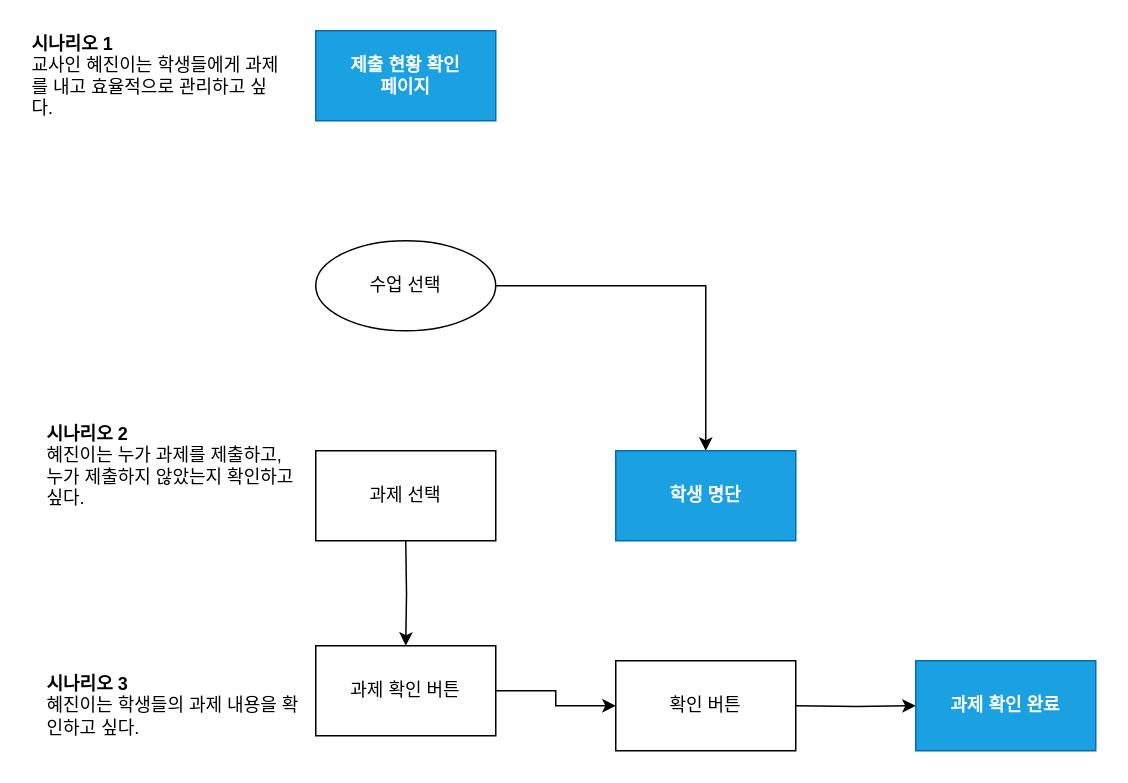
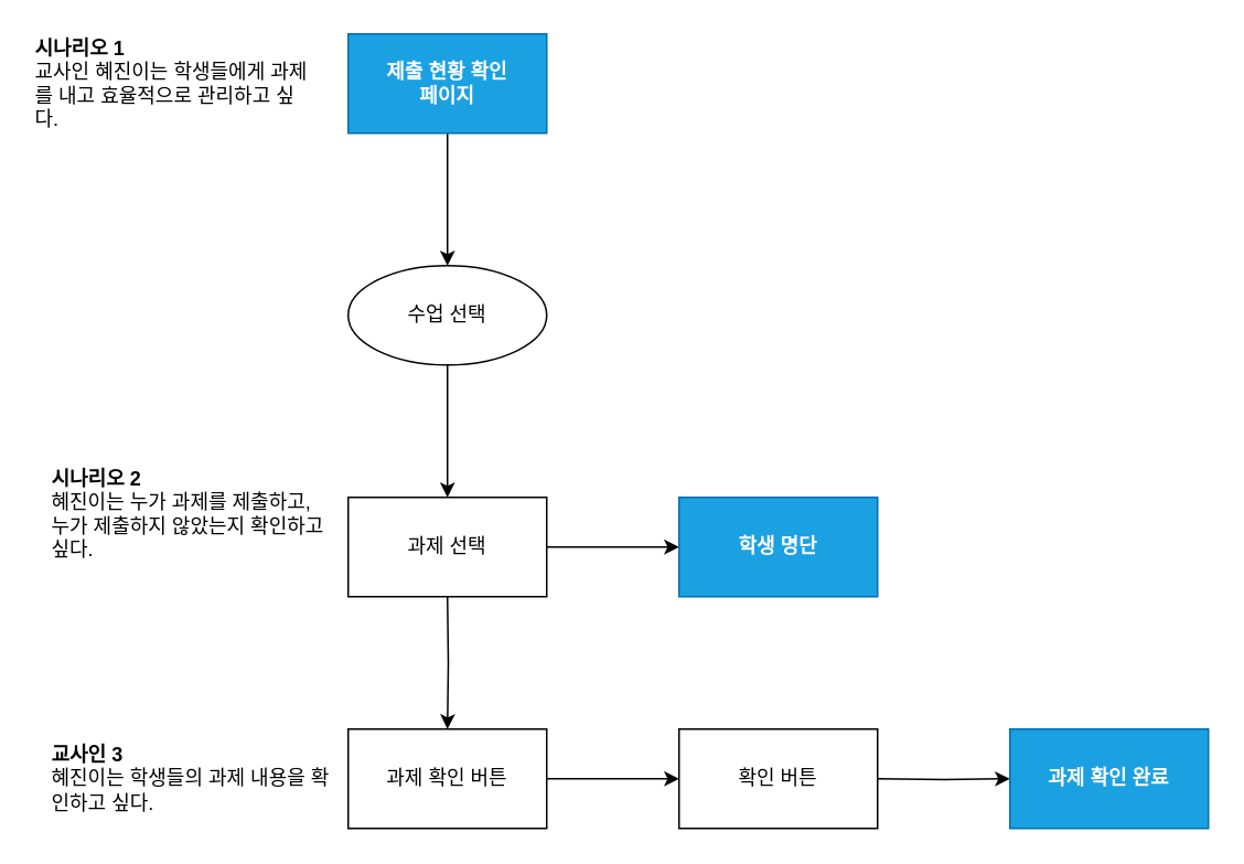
+ <mxCell id="2" value="" style="edgeStyle=orthogonalEdgeStyle;rounded=0;orthogonalLoop=1;jettySize=auto;html=1;fontColor=#FFFFFF;" edge="1" parent="1" source="3" target="5"><mxGeometry relative="1" as="geometry" /></mxCell>
- <mxCell id="4" value="" style="edgeStyle=orthogonalEdgeStyle;rounded=0;orthogonalLoop=1;jettySize=auto;html=1;fontColor=#FFFFFF;" edge="1" parent="1" source="5" target="14"><mxGeometry relative="1" as="geometry" /></mxCell>
+ <mxCell id="4" value="" style="edgeStyle=orthogonalEdgeStyle;rounded=0;orthogonalLoop=1;jettySize=auto;html=1;fontColor=#FFFFFF;" edge="1" parent="1" source="5" target="7"><mxGeometry relative="1" as="geometry" /></mxCell>
+ <mxCell id="6" value="" style="edgeStyle=orthogonalEdgeStyle;rounded=0;orthogonalLoop=1;jettySize=auto;html=1;fontColor=#FFFFFF;" edge="1" parent="1" source="7" target="14"><mxGeometry relative="1" as="geometry" /></mxCell>
- <mxCell id="10" value="과제 확인 버튼" style="whiteSpace=wrap;html=1;rounded=0;" vertex="1" parent="1"><mxGeometry x="210" y="430" width="120" height="60" as="geometry" /></mxCell>
+ <mxCell id="10" value="과제 확인 버튼" style="whiteSpace=wrap;html=1;rounded=0;" vertex="1" parent="1"><mxGeometry x="210" y="440" width="120" height="60" as="geometry" /></mxCell>
- <mxCell id="17" value="&lt;div style=&quot;text-align: left&quot;&gt;&lt;span style=&quot;color: rgb(0 , 0 , 0)&quot;&gt;&lt;b&gt;시나리오 3&lt;/b&gt;&lt;/span&gt;&lt;/div&gt;&lt;font color=&quot;#000000&quot;&gt;&lt;div style=&quot;text-align: left&quot;&gt;&lt;span&gt;혜진이는 학생들의 과제 내용을 확인하고 싶다.&lt;/span&gt;&lt;/div&gt;&lt;/font&gt;" style="text;html=1;strokeColor=none;fillColor=none;align=center;verticalAlign=middle;whiteSpace=wrap;rounded=0;fontColor=#FFFFFF;" vertex="1" parent="1"><mxGeometry x="30" y="455" width="170" height="30" as="geometry" /></mxCell>
+ <mxCell id="17" value="&lt;div style=&quot;text-align: left&quot;&gt;&lt;span style=&quot;color: rgb(0 , 0 , 0)&quot;&gt;&lt;b&gt;교사인 3&lt;/b&gt;&lt;/span&gt;&lt;/div&gt;&lt;font color=&quot;#000000&quot;&gt;&lt;div style=&quot;text-align: left&quot;&gt;&lt;span&gt;혜진이는 학생들의 과제 내용을 확인하고 싶다.&lt;/span&gt;&lt;/div&gt;&lt;/font&gt;" style="text;html=1;strokeColor=none;fillColor=none;align=center;verticalAlign=middle;whiteSpace=wrap;rounded=0;fontColor=#FFFFFF;" vertex="1" parent="1"><mxGeometry x="30" y="455" width="170" height="30" as="geometry" /></mxCell>
